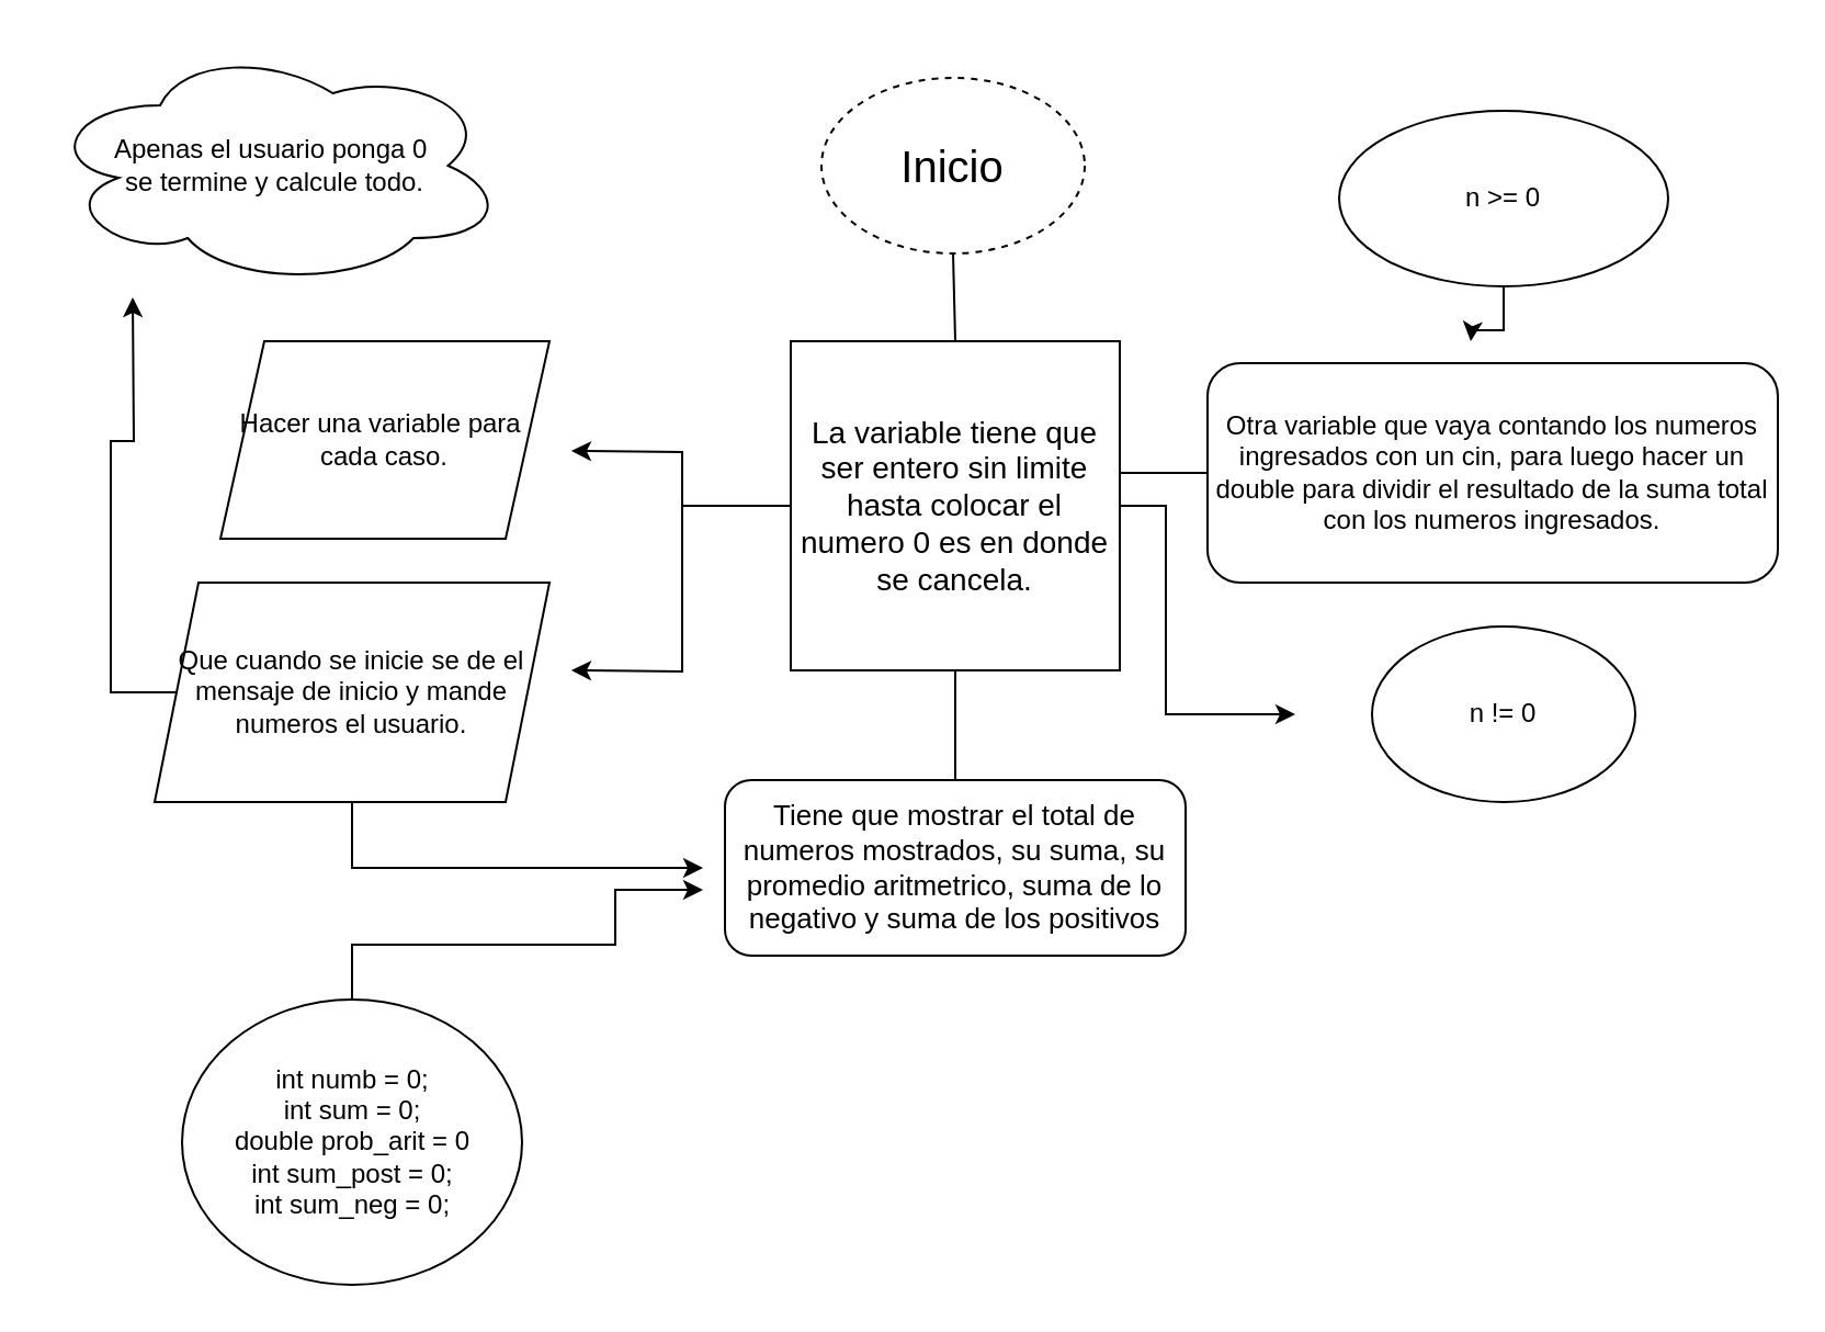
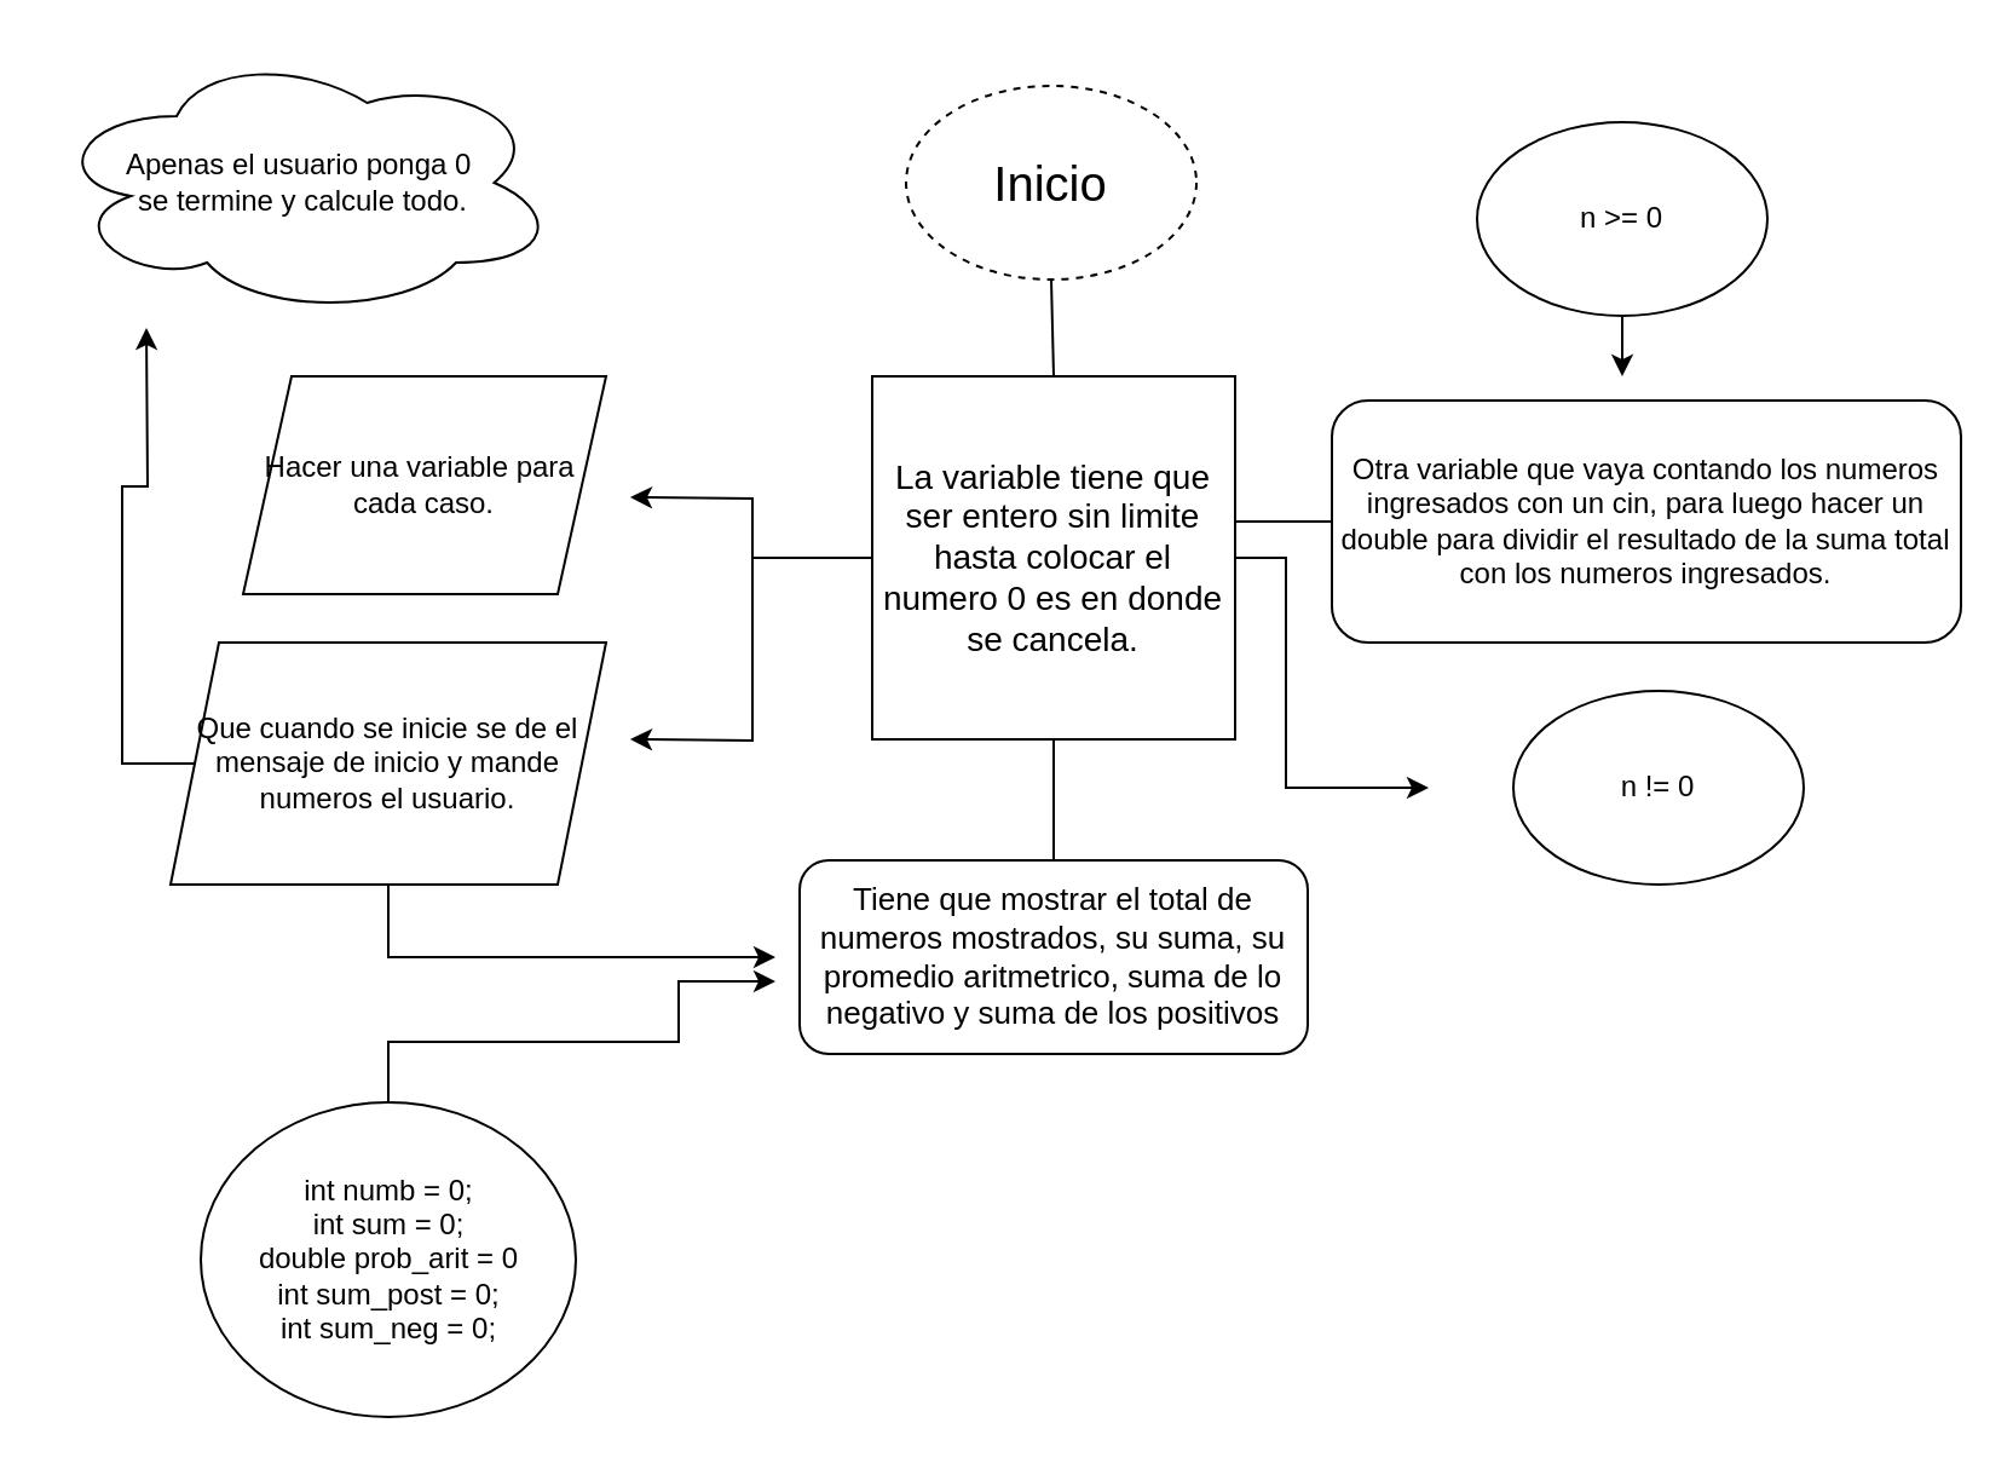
- <mxCell id="19" value="n &amp;gt;= 0" style="ellipse;whiteSpace=wrap;html=1;" vertex="1" parent="1"><mxGeometry x="610" y="50" width="150" height="80" as="geometry" /></mxCell>
+ <mxCell id="19" value="n &amp;gt;= 0" style="ellipse;whiteSpace=wrap;html=1;" vertex="1" parent="1"><mxGeometry x="610" y="50" width="120" height="80" as="geometry" /></mxCell>
